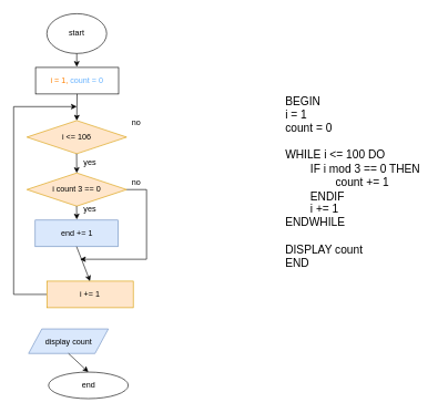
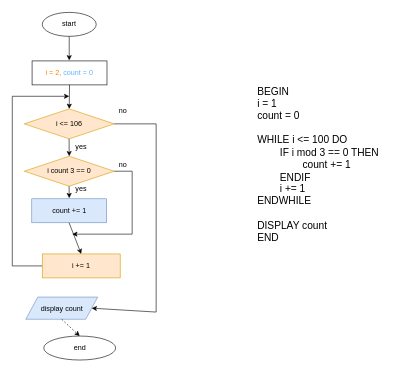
- <mxCell id="3" value="start" style="ellipse;whiteSpace=wrap;html=1;" parent="1" vertex="1"><mxGeometry x="70" y="20" width="90" height="60" as="geometry" /></mxCell>
+ <mxCell id="3" value="start" style="ellipse;whiteSpace=wrap;html=1;" parent="1" vertex="1"><mxGeometry x="70" y="20" width="90" height="40" as="geometry" /></mxCell>
- <mxCell id="7" value="&lt;font color=&quot;#ff8000&quot;&gt;i = 1,&lt;/font&gt; &lt;font color=&quot;#66b2ff&quot;&gt;count = 0&lt;/font&gt;" style="rounded=0;whiteSpace=wrap;html=1;" vertex="1" parent="1"><mxGeometry x="53" y="101" width="125" height="40" as="geometry" /></mxCell>
+ <mxCell id="7" value="&lt;font color=&quot;#ff8000&quot;&gt;i = 2,&lt;/font&gt; &lt;font color=&quot;#66b2ff&quot;&gt;count = 0&lt;/font&gt;" style="rounded=0;whiteSpace=wrap;html=1;" vertex="1" parent="1"><mxGeometry x="53" y="101" width="125" height="40" as="geometry" /></mxCell>
- <mxCell id="13" value="end += 1" style="rounded=0;whiteSpace=wrap;html=1;fillColor=#dae8fc;strokeColor=#6c8ebf;" vertex="1" parent="1"><mxGeometry x="52.5" y="331" width="125" height="40" as="geometry" /></mxCell>
+ <mxCell id="13" value="count += 1" style="rounded=0;whiteSpace=wrap;html=1;fillColor=#dae8fc;strokeColor=#6c8ebf;" vertex="1" parent="1"><mxGeometry x="52.5" y="331" width="125" height="40" as="geometry" /></mxCell>
+ <mxCell id="19" value="" style="endArrow=classic;html=1;rounded=0;exitX=1;exitY=0.5;exitDx=0;exitDy=0;entryX=1;entryY=0.5;entryDx=0;entryDy=0;" edge="1" parent="1" source="5" target="18"><mxGeometry width="50" height="50" relative="1" as="geometry"><mxPoint x="210" y="220" as="sourcePoint" /><mxPoint x="260" y="200" as="targetPoint" /><Array as="points"><mxPoint x="260" y="206" /><mxPoint x="260" y="520" /></Array></mxGeometry></mxCell>
- <mxCell id="22" value="" style="endArrow=classic;html=1;rounded=0;entryX=0.5;entryY=0;entryDx=0;entryDy=0;exitX=0.5;exitY=1;exitDx=0;exitDy=0;" edge="1" parent="1" source="18" target="6"><mxGeometry width="50" height="50" relative="1" as="geometry"><mxPoint x="110" y="537" as="sourcePoint" /><mxPoint x="160" y="487" as="targetPoint" /></mxGeometry></mxCell>
+ <mxCell id="22" value="" style="endArrow=classic;html=1;rounded=0;entryX=0.5;entryY=0;entryDx=0;entryDy=0;exitX=0.5;exitY=1;exitDx=0;exitDy=0;dashed=1;" edge="1" parent="1" source="18" target="6"><mxGeometry width="50" height="50" relative="1" as="geometry"><mxPoint x="110" y="537" as="sourcePoint" /><mxPoint x="160" y="487" as="targetPoint" /></mxGeometry></mxCell>
